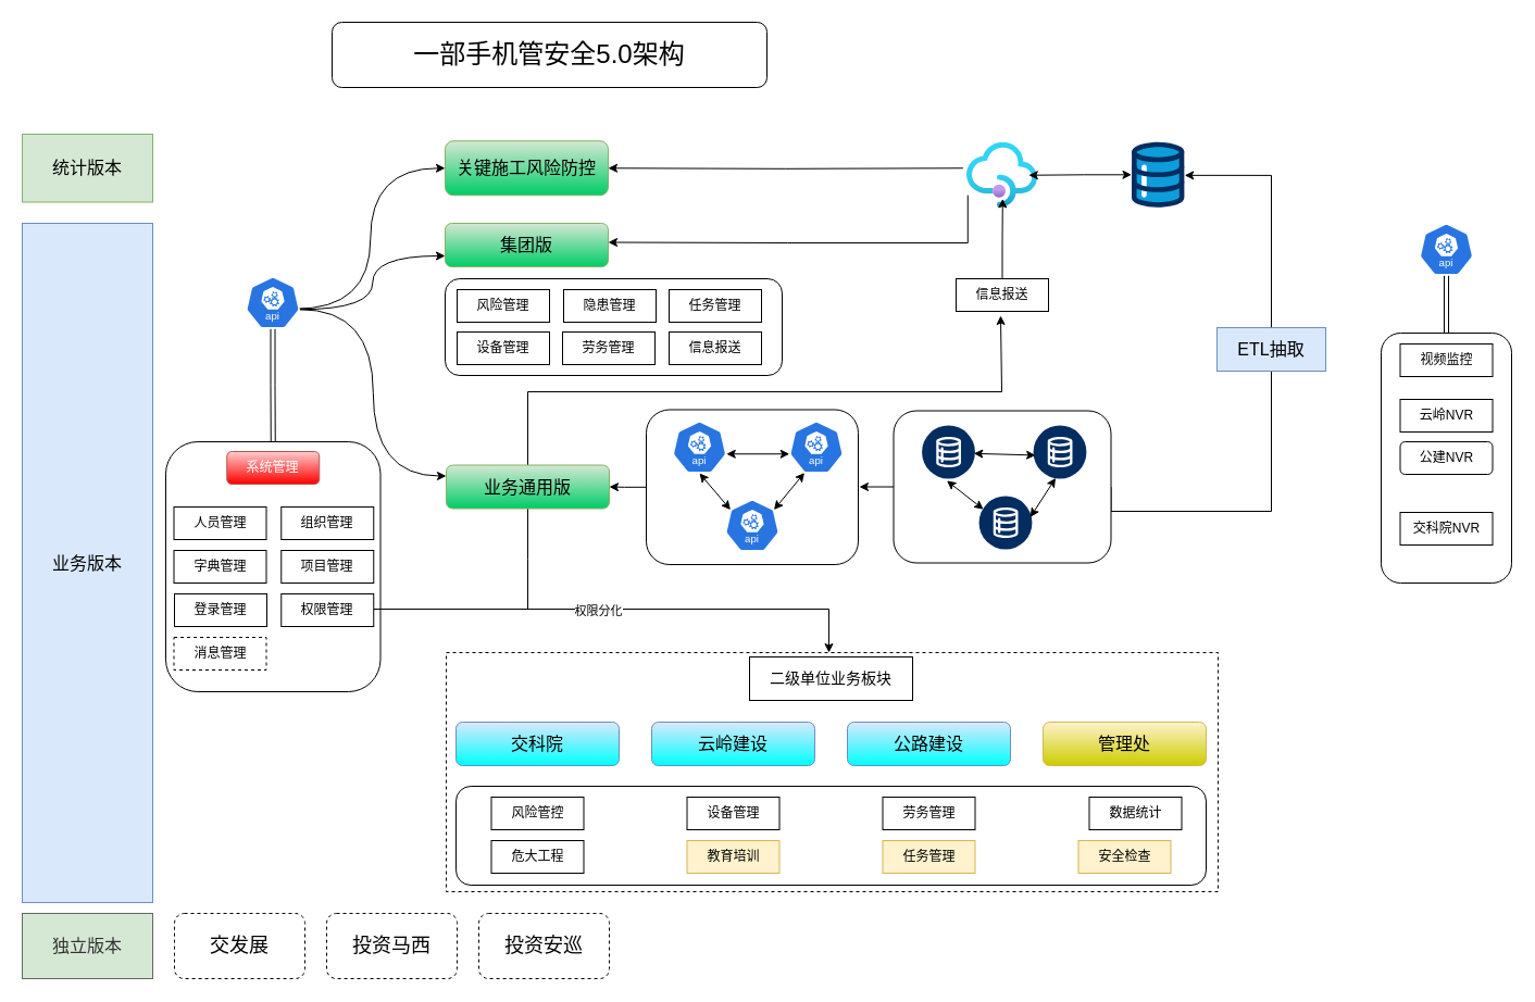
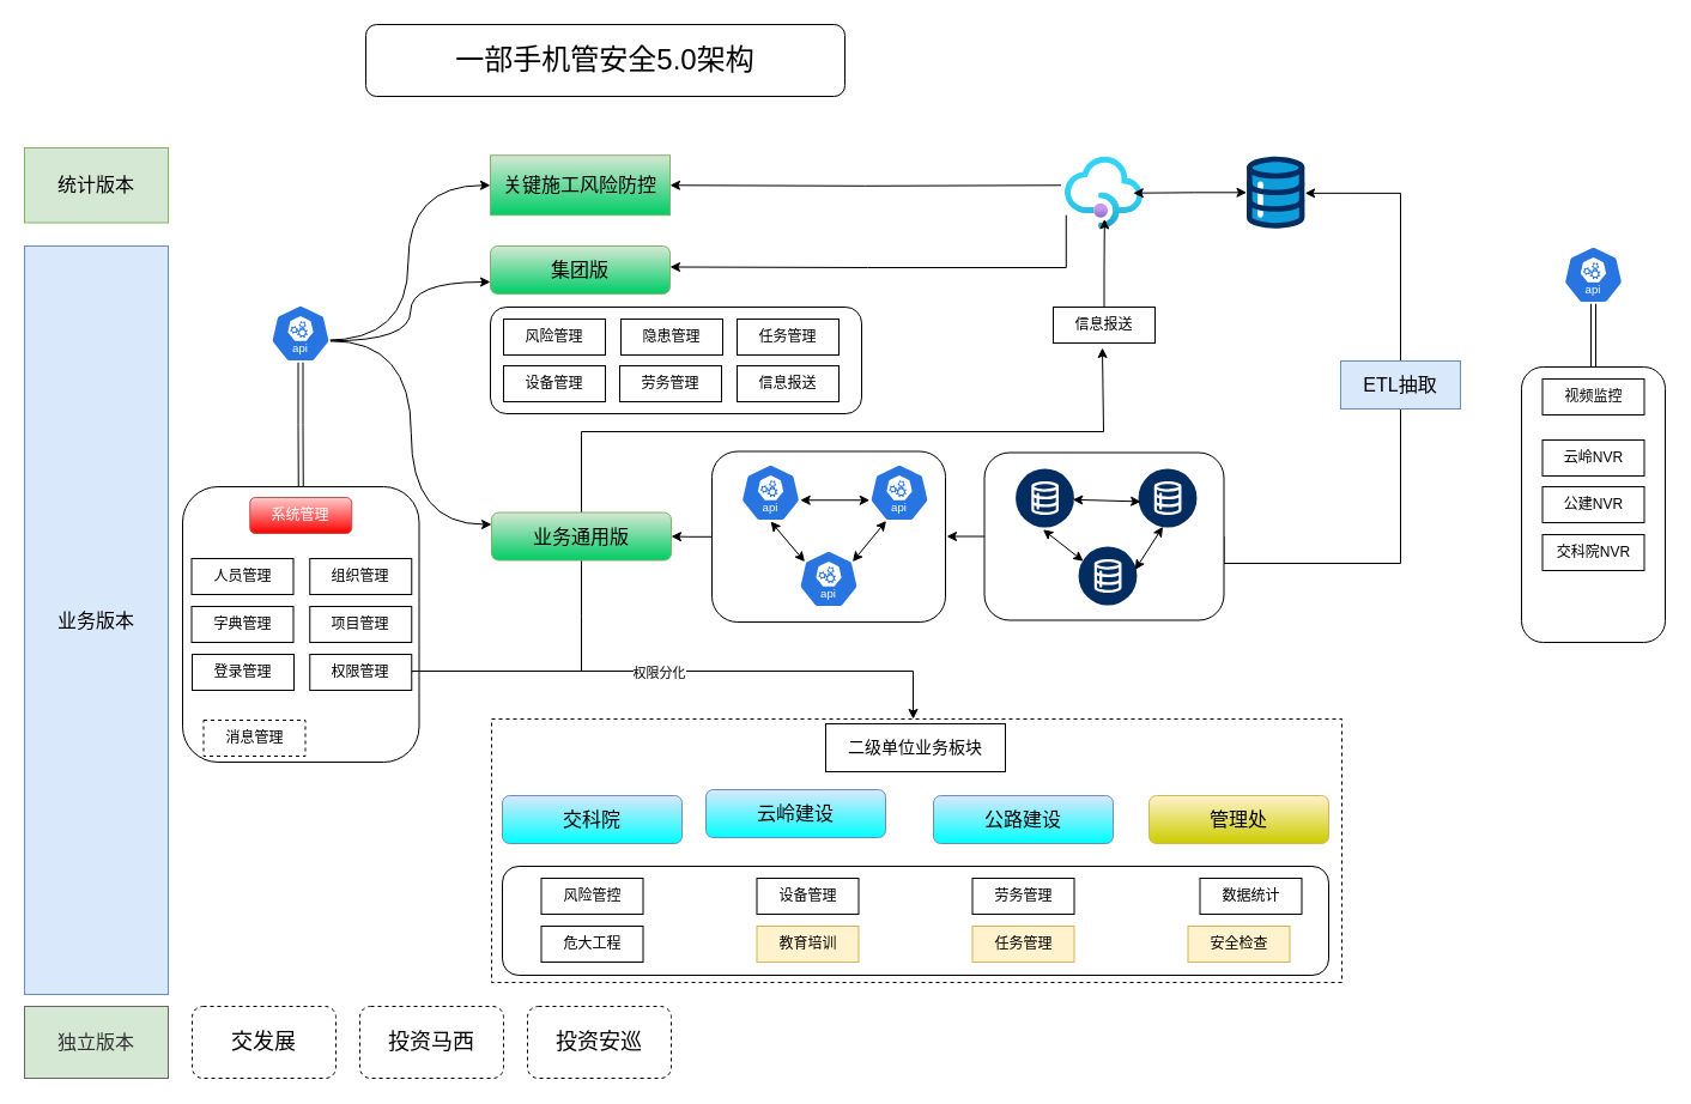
- <mxCell id="14" value="&lt;font style=&quot;font-size: 16px;&quot;&gt;关键施工风险防控&lt;/font&gt;" style="rounded=1;whiteSpace=wrap;html=1;fillColor=#d5e8d4;strokeColor=#82b366;gradientColor=#00CC66;" parent="1" vertex="1"><mxGeometry x="409" y="129.25" width="150" height="50" as="geometry" /></mxCell>
+ <mxCell id="14" value="&lt;font style=&quot;font-size: 16px;&quot;&gt;关键施工风险防控&lt;/font&gt;" style="whiteSpace=wrap;html=1;fillColor=#d5e8d4;strokeColor=#82b366;gradientColor=#00CC66;rounded=0;" parent="1" vertex="1"><mxGeometry x="409" y="129.25" width="150" height="50" as="geometry" /></mxCell>
- <mxCell id="54" value="公建NVR" style="whiteSpace=wrap;html=1;rounded=1;" parent="1" vertex="1"><mxGeometry x="1287.5" y="406" width="85" height="30" as="geometry" /></mxCell>
+ <mxCell id="54" value="公建NVR" style="rounded=0;whiteSpace=wrap;html=1;" parent="1" vertex="1"><mxGeometry x="1287.5" y="406" width="85" height="30" as="geometry" /></mxCell>
- <mxCell id="55" value="交科院NVR" style="rounded=0;whiteSpace=wrap;html=1;" parent="1" vertex="1"><mxGeometry x="1287.5" y="471" width="85" height="30" as="geometry" /></mxCell>
+ <mxCell id="55" value="交科院NVR" style="rounded=0;whiteSpace=wrap;html=1;" parent="1" vertex="1"><mxGeometry x="1287.5" y="446" width="85" height="30" as="geometry" /></mxCell>
- <mxCell id="50" value="消息管理" style="rounded=0;whiteSpace=wrap;html=1;dashed=1;" parent="1" vertex="1"><mxGeometry x="159.5" y="586" width="85" height="30" as="geometry" /></mxCell>
+ <mxCell id="50" value="消息管理" style="rounded=0;whiteSpace=wrap;html=1;dashed=1;" parent="1" vertex="1"><mxGeometry x="169.5" y="601" width="85" height="30" as="geometry" /></mxCell>
- <mxCell id="6" value="&lt;font style=&quot;font-size: 16px;&quot;&gt;云岭建设&lt;/font&gt;" style="rounded=1;whiteSpace=wrap;html=1;fillColor=#dae8fc;strokeColor=#6c8ebf;gradientColor=#00FFFF;" parent="1" vertex="1"><mxGeometry x="599" y="664" width="150" height="40" as="geometry" /></mxCell>
+ <mxCell id="6" value="&lt;font style=&quot;font-size: 16px;&quot;&gt;云岭建设&lt;/font&gt;" style="rounded=1;whiteSpace=wrap;html=1;fillColor=#dae8fc;strokeColor=#6c8ebf;gradientColor=#00FFFF;" parent="1" vertex="1"><mxGeometry x="589" y="659" width="150" height="40" as="geometry" /></mxCell>
